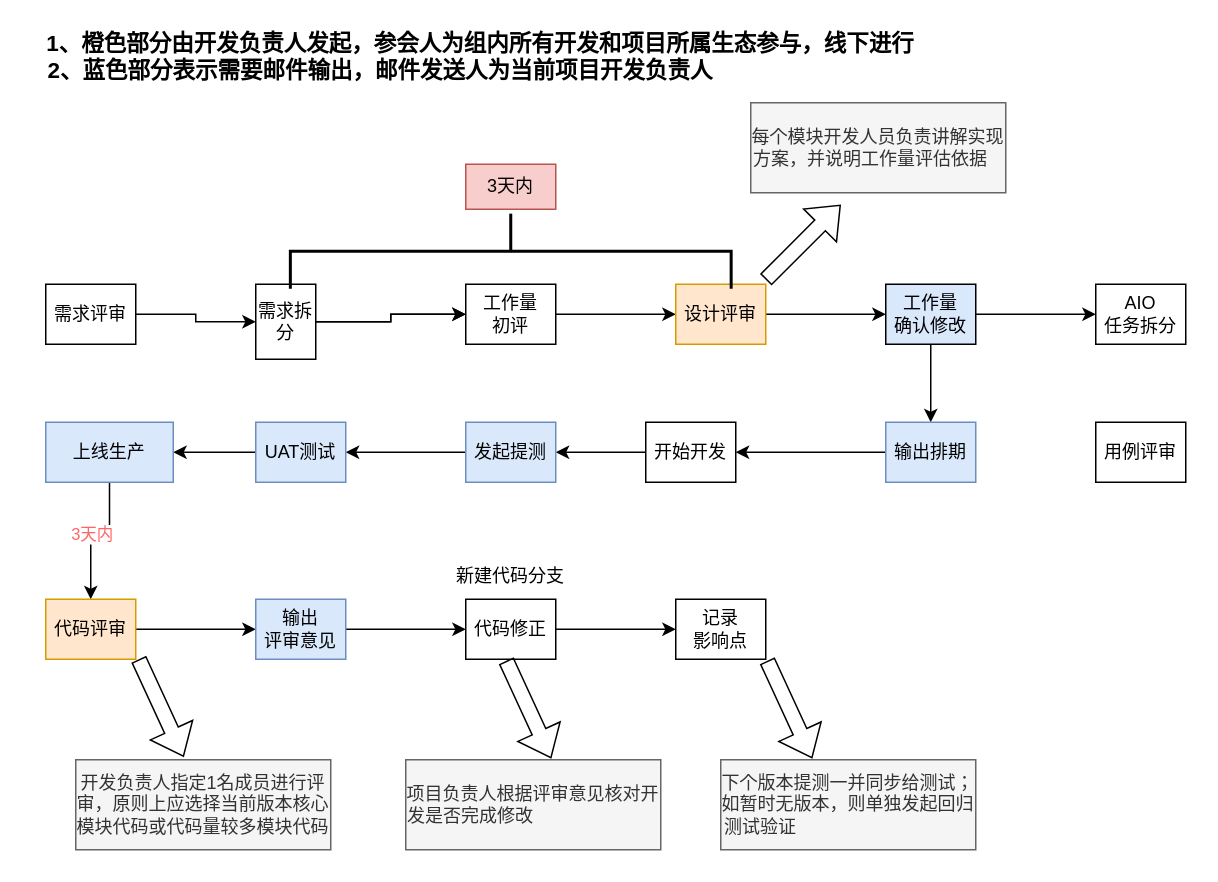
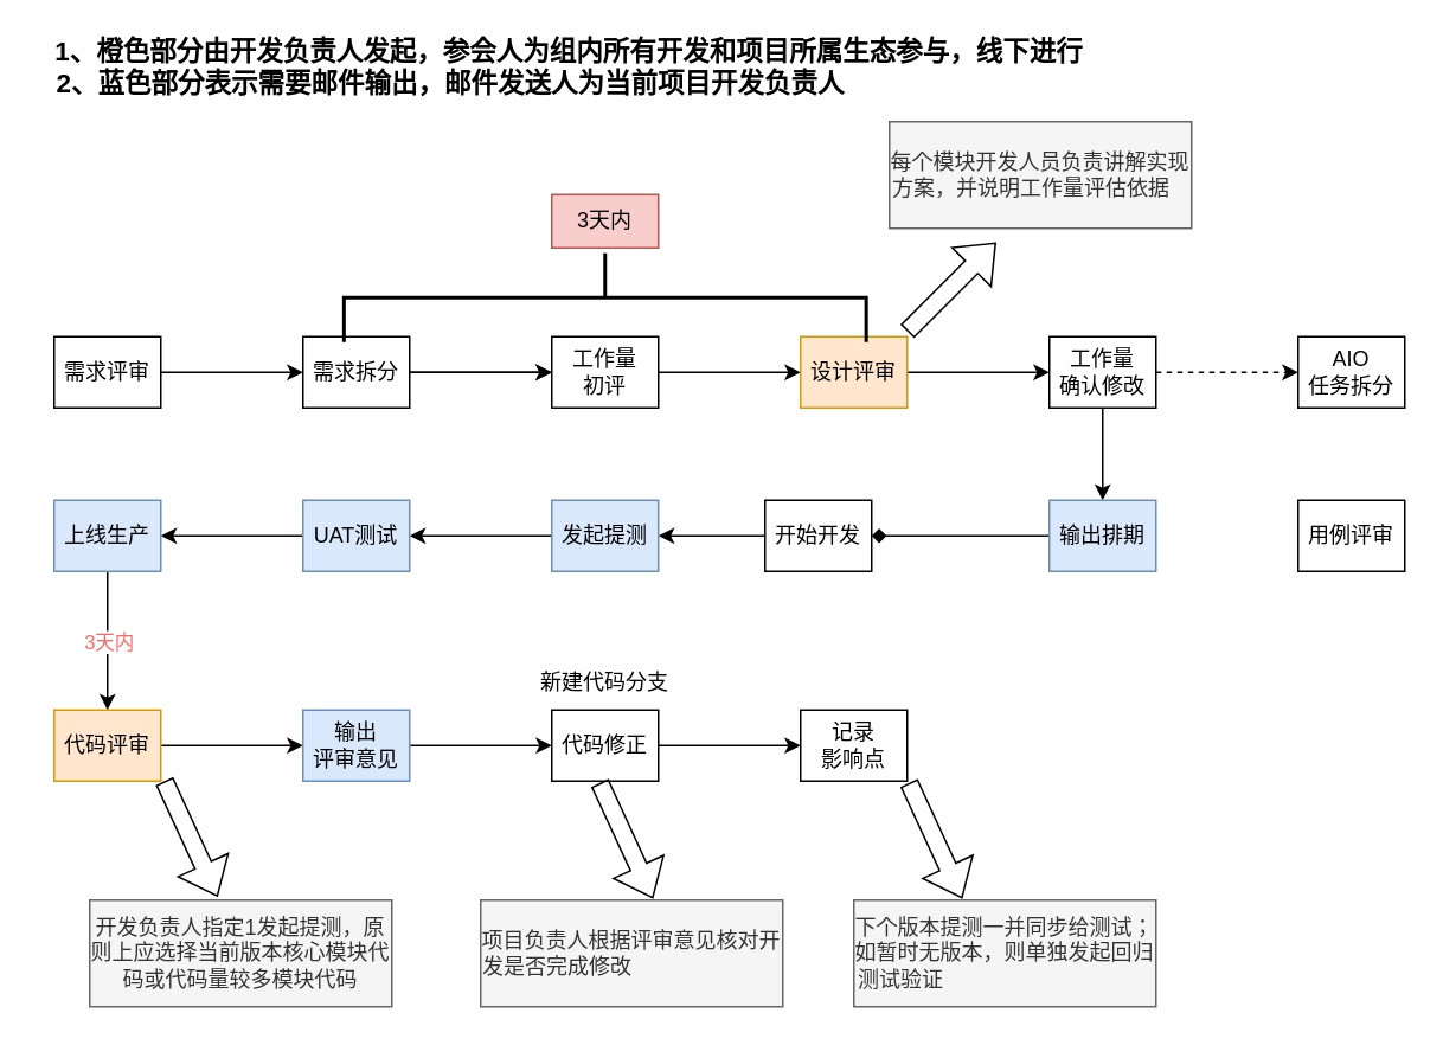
- <mxCell id="13" value="工作量&lt;br&gt;确认修改" style="rounded=0;whiteSpace=wrap;html=1;fillColor=#dae8fc;" vertex="1" parent="1"><mxGeometry x="590" y="189" width="60" height="40" as="geometry" /></mxCell>
+ <mxCell id="13" value="工作量&lt;br&gt;确认修改" style="rounded=0;whiteSpace=wrap;html=1;" vertex="1" parent="1"><mxGeometry x="590" y="189" width="60" height="40" as="geometry" /></mxCell>
- <mxCell id="12" value="" style="edgeStyle=orthogonalEdgeStyle;rounded=0;orthogonalLoop=1;jettySize=auto;html=1;" edge="1" parent="1" source="13" target="16"><mxGeometry relative="1" as="geometry" /></mxCell>
+ <mxCell id="12" value="" style="edgeStyle=orthogonalEdgeStyle;rounded=0;orthogonalLoop=1;jettySize=auto;html=1;dashed=1;" edge="1" parent="1" source="13" target="16"><mxGeometry relative="1" as="geometry" /></mxCell>
- <mxCell id="6" value="需求拆分" style="rounded=0;whiteSpace=wrap;html=1;" vertex="1" parent="1"><mxGeometry x="170" y="189" width="40" height="50" as="geometry" /></mxCell>
+ <mxCell id="6" value="需求拆分" style="rounded=0;whiteSpace=wrap;html=1;" vertex="1" parent="1"><mxGeometry x="170" y="189" width="60" height="40" as="geometry" /></mxCell>
- <mxCell id="25" value="上线生产" style="rounded=0;whiteSpace=wrap;html=1;fillColor=#dae8fc;strokeColor=#6c8ebf;" vertex="1" parent="1"><mxGeometry x="30" y="281" width="85" height="40" as="geometry" /></mxCell>
+ <mxCell id="25" value="上线生产" style="rounded=0;whiteSpace=wrap;html=1;fillColor=#dae8fc;strokeColor=#6c8ebf;" vertex="1" parent="1"><mxGeometry x="30" y="281" width="60" height="40" as="geometry" /></mxCell>
- <mxCell id="14" value="" style="edgeStyle=orthogonalEdgeStyle;rounded=0;orthogonalLoop=1;jettySize=auto;html=1;" edge="1" parent="1" source="15" target="18"><mxGeometry relative="1" as="geometry" /></mxCell>
+ <mxCell id="14" value="" style="edgeStyle=orthogonalEdgeStyle;rounded=0;orthogonalLoop=1;jettySize=auto;html=1;endArrow=diamond;" edge="1" parent="1" source="15" target="18"><mxGeometry relative="1" as="geometry" /></mxCell>
- <mxCell id="41" value="开发负责人指定1名成员进行评审，原则上应选择当前版本核心模块代码或代码量较多模块代码" style="rounded=0;whiteSpace=wrap;html=1;fillColor=#f5f5f5;fontColor=#333333;strokeColor=#666666;" vertex="1" parent="1"><mxGeometry x="50" y="506" width="170" height="60" as="geometry" /></mxCell>
+ <mxCell id="41" value="开发负责人指定1发起提测，原则上应选择当前版本核心模块代码或代码量较多模块代码" style="rounded=0;whiteSpace=wrap;html=1;fillColor=#f5f5f5;fontColor=#333333;strokeColor=#666666;" vertex="1" parent="1"><mxGeometry x="50" y="506" width="170" height="60" as="geometry" /></mxCell>
